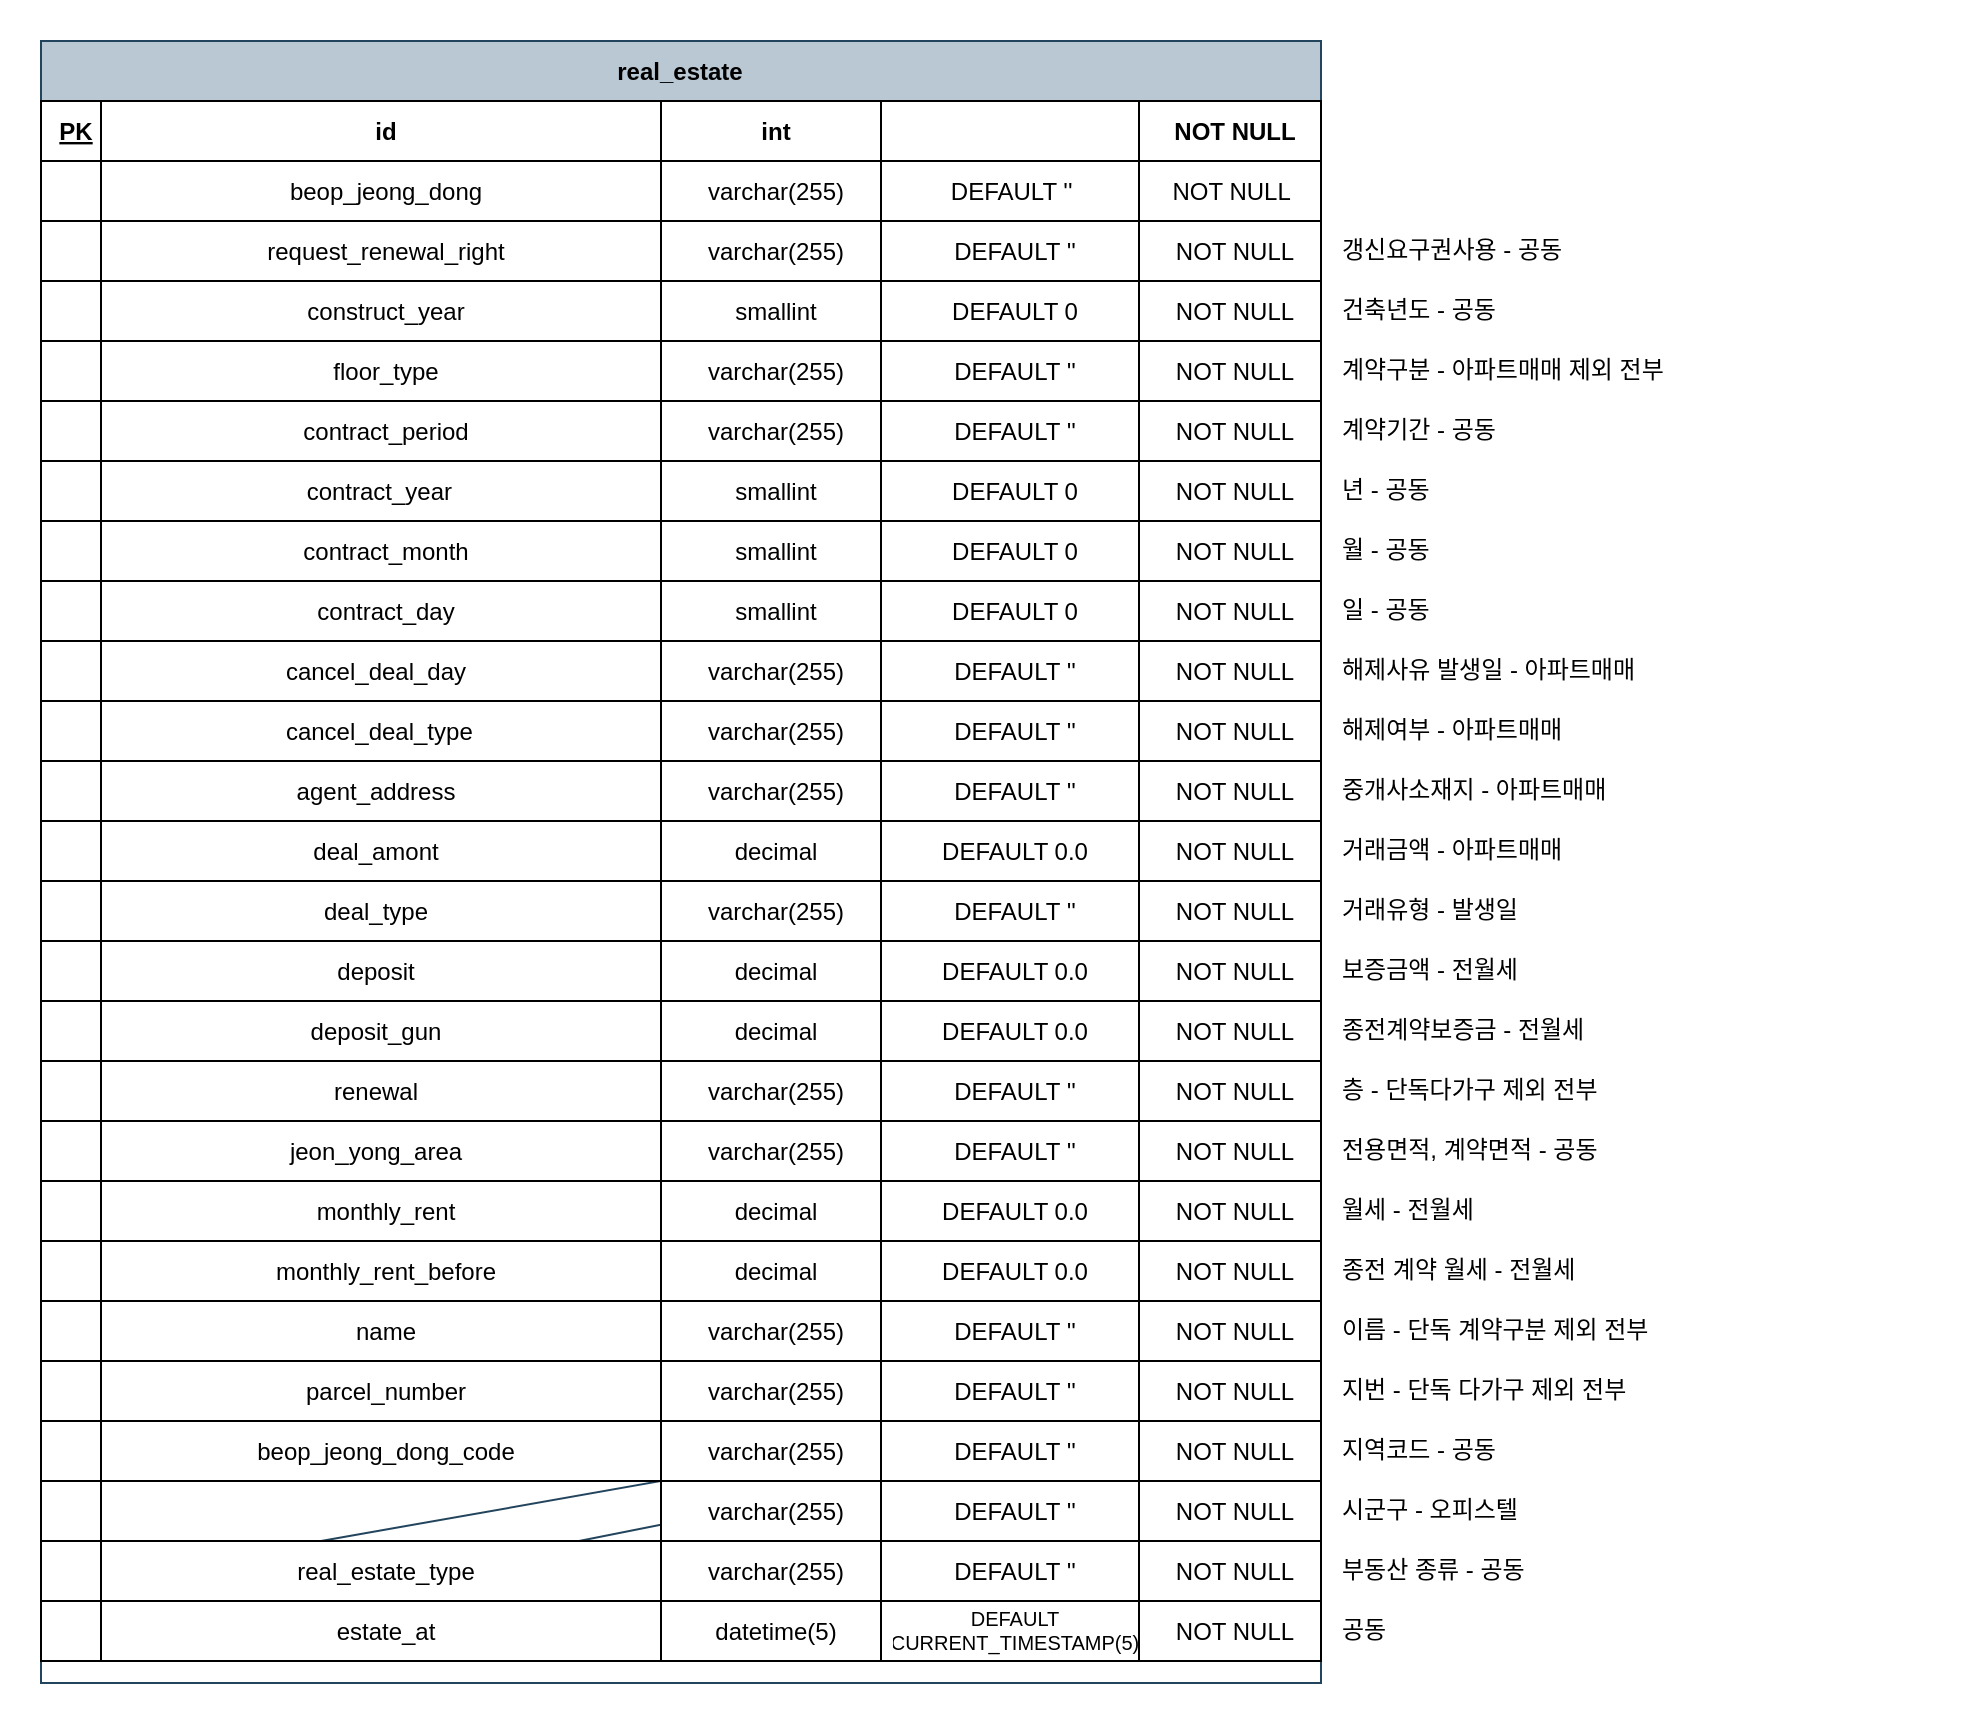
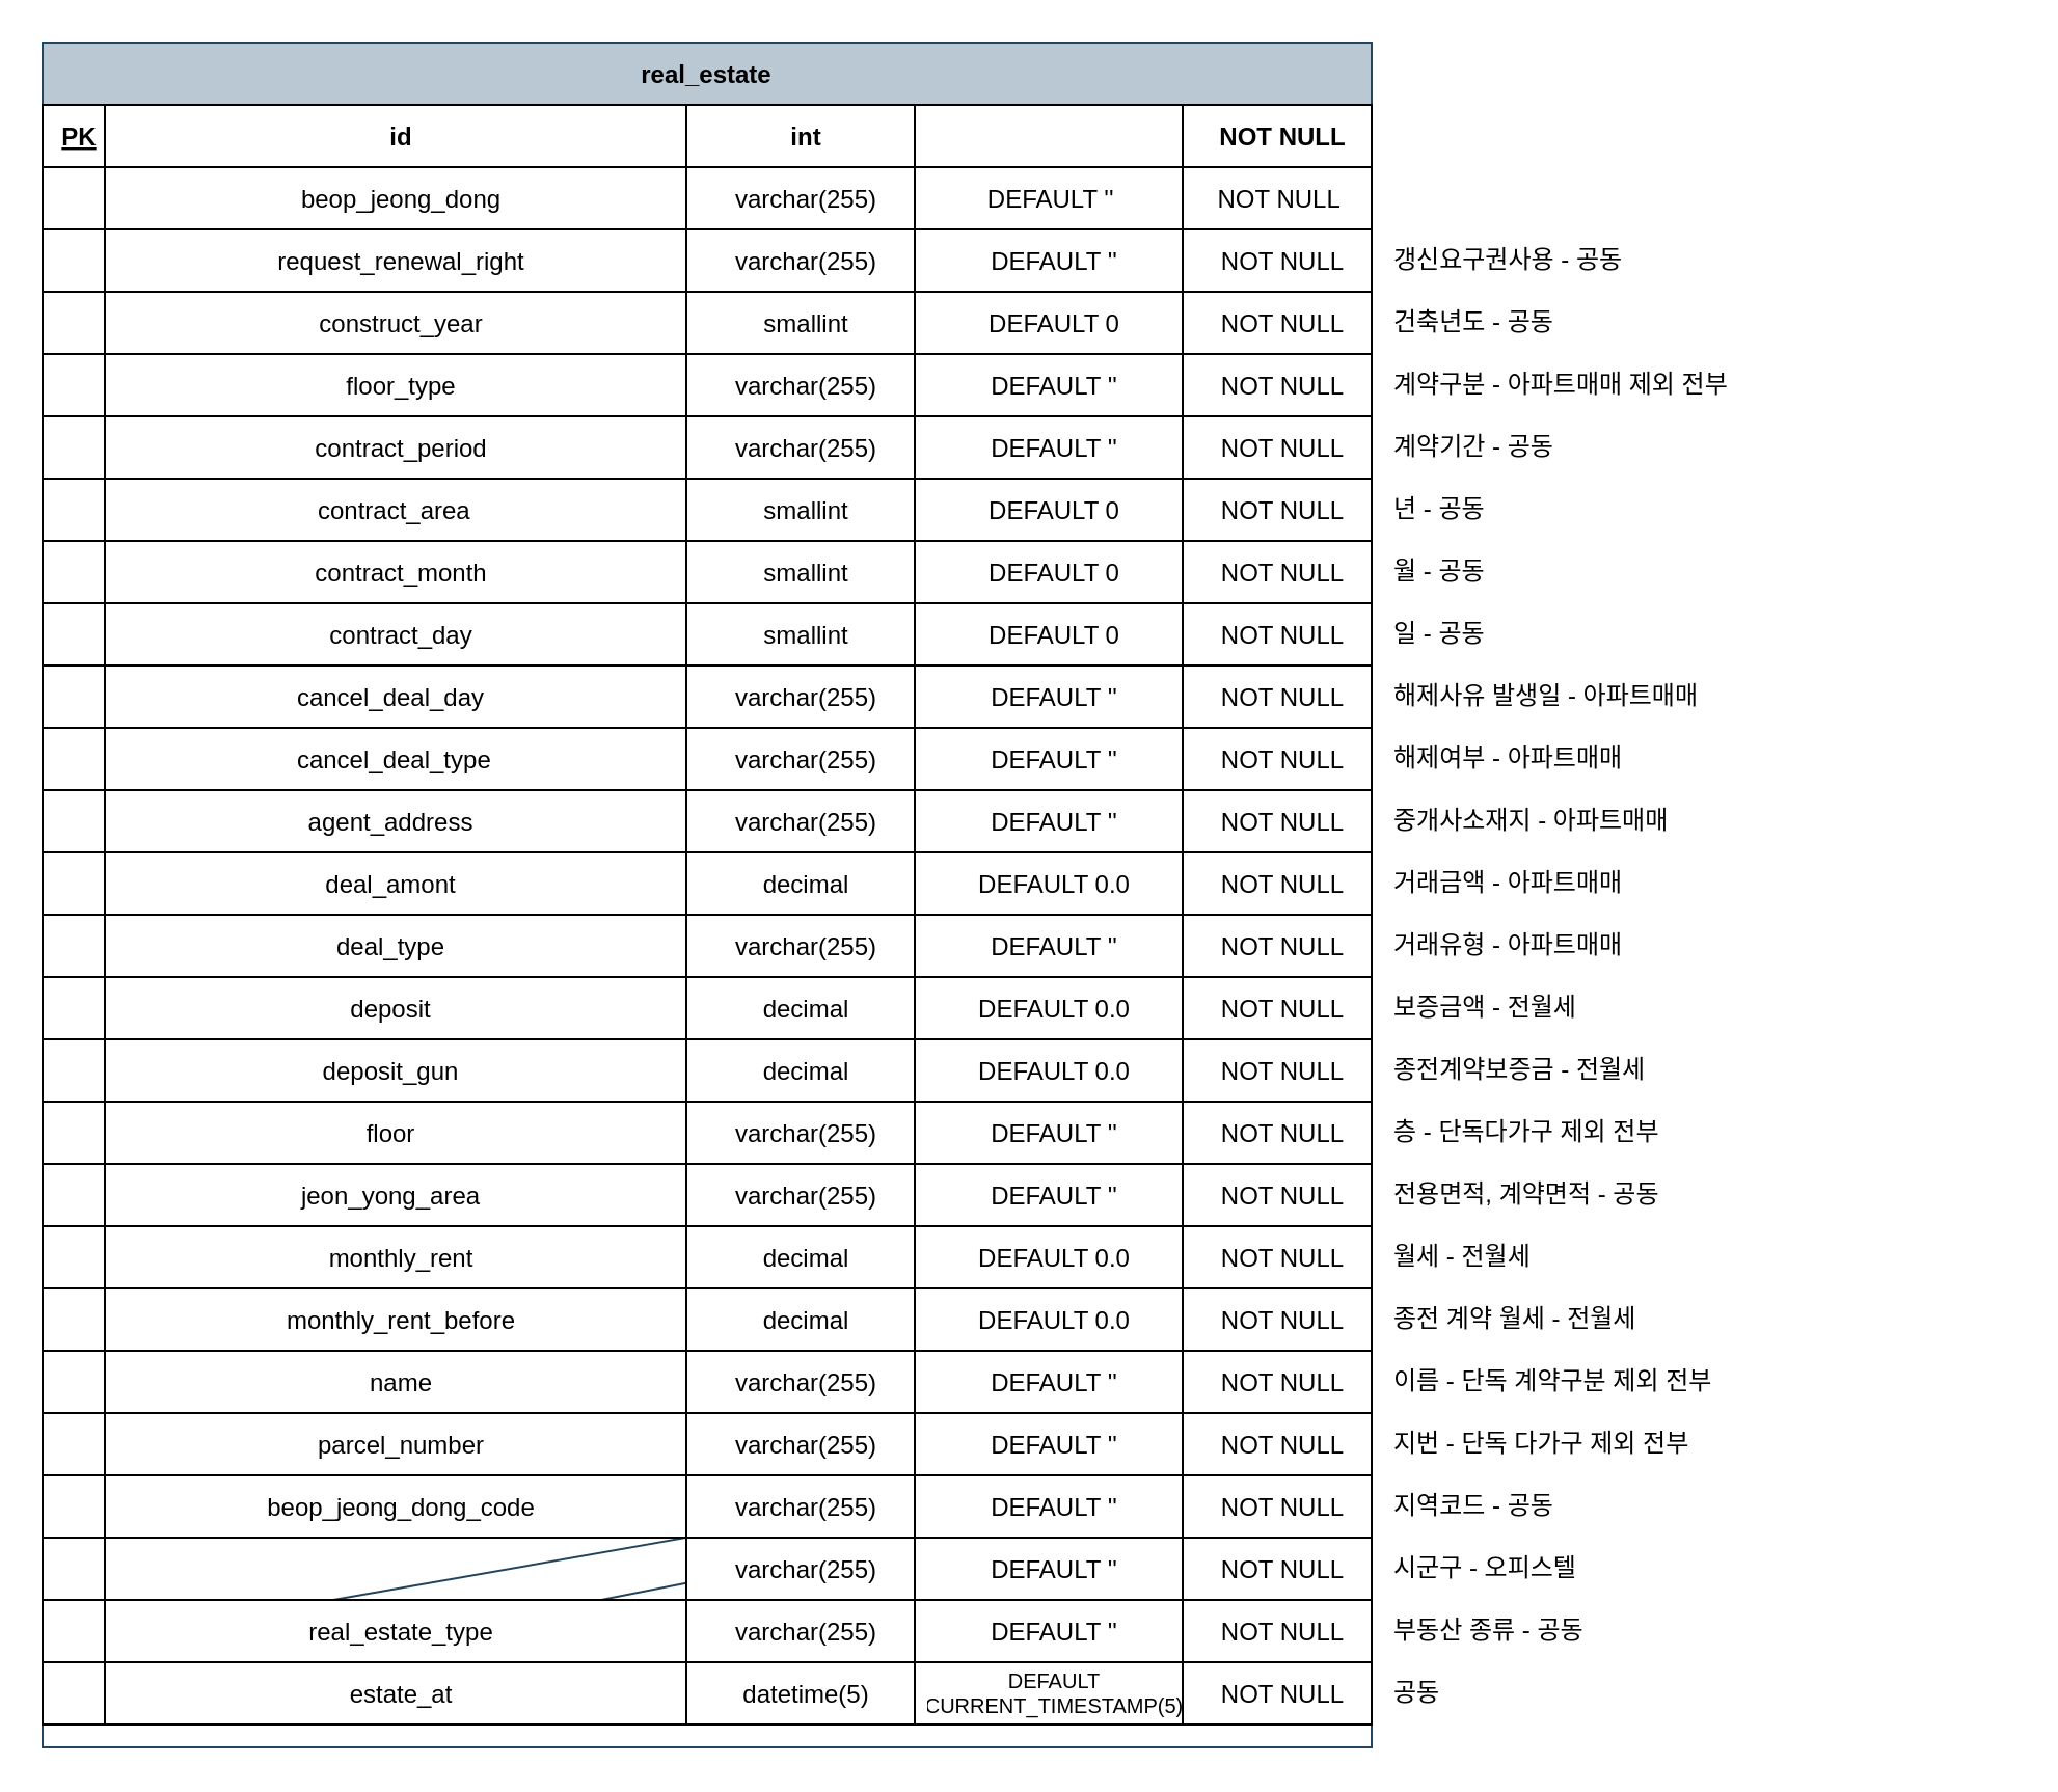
- <mxCell id="41" value="contract_year  " style="shape=partialRectangle;overflow=hidden;connectable=0;top=1;left=1;bottom=1;right=1;align=center;spacingLeft=6;shadow=0;strokeWidth=1;verticalAlign=middle;fontFamily=Helvetica;fontSize=12;fontStyle=0;" parent="39" vertex="1"><mxGeometry x="30" width="280" height="30" as="geometry"><mxRectangle width="280" height="30" as="alternateBounds" /></mxGeometry></mxCell>
+ <mxCell id="41" value="contract_area  " style="shape=partialRectangle;overflow=hidden;connectable=0;top=1;left=1;bottom=1;right=1;align=center;spacingLeft=6;shadow=0;strokeWidth=1;verticalAlign=middle;fontFamily=Helvetica;fontSize=12;fontStyle=0;" parent="39" vertex="1"><mxGeometry x="30" width="280" height="30" as="geometry"><mxRectangle width="280" height="30" as="alternateBounds" /></mxGeometry></mxCell>
- <mxCell id="170" value="&lt;span style=&quot;text-wrap: nowrap;&quot;&gt;거래유형 - 발생일&lt;/span&gt;" style="text;html=1;align=left;verticalAlign=middle;whiteSpace=wrap;rounded=0;" parent="158" vertex="1"><mxGeometry y="360" width="300" height="30" as="geometry" /></mxCell>
+ <mxCell id="170" value="&lt;span style=&quot;text-wrap: nowrap;&quot;&gt;거래유형 - 아파트매매&lt;/span&gt;" style="text;html=1;align=left;verticalAlign=middle;whiteSpace=wrap;rounded=0;" parent="158" vertex="1"><mxGeometry y="360" width="300" height="30" as="geometry" /></mxCell>
- <mxCell id="101" value="renewal   " style="shape=partialRectangle;overflow=hidden;connectable=0;top=1;left=1;bottom=1;right=1;align=center;spacingLeft=6;" parent="99" vertex="1"><mxGeometry x="30" width="280" height="30" as="geometry"><mxRectangle width="280" height="30" as="alternateBounds" /></mxGeometry></mxCell>
+ <mxCell id="101" value="floor   " style="shape=partialRectangle;overflow=hidden;connectable=0;top=1;left=1;bottom=1;right=1;align=center;spacingLeft=6;" parent="99" vertex="1"><mxGeometry x="30" width="280" height="30" as="geometry"><mxRectangle width="280" height="30" as="alternateBounds" /></mxGeometry></mxCell>
